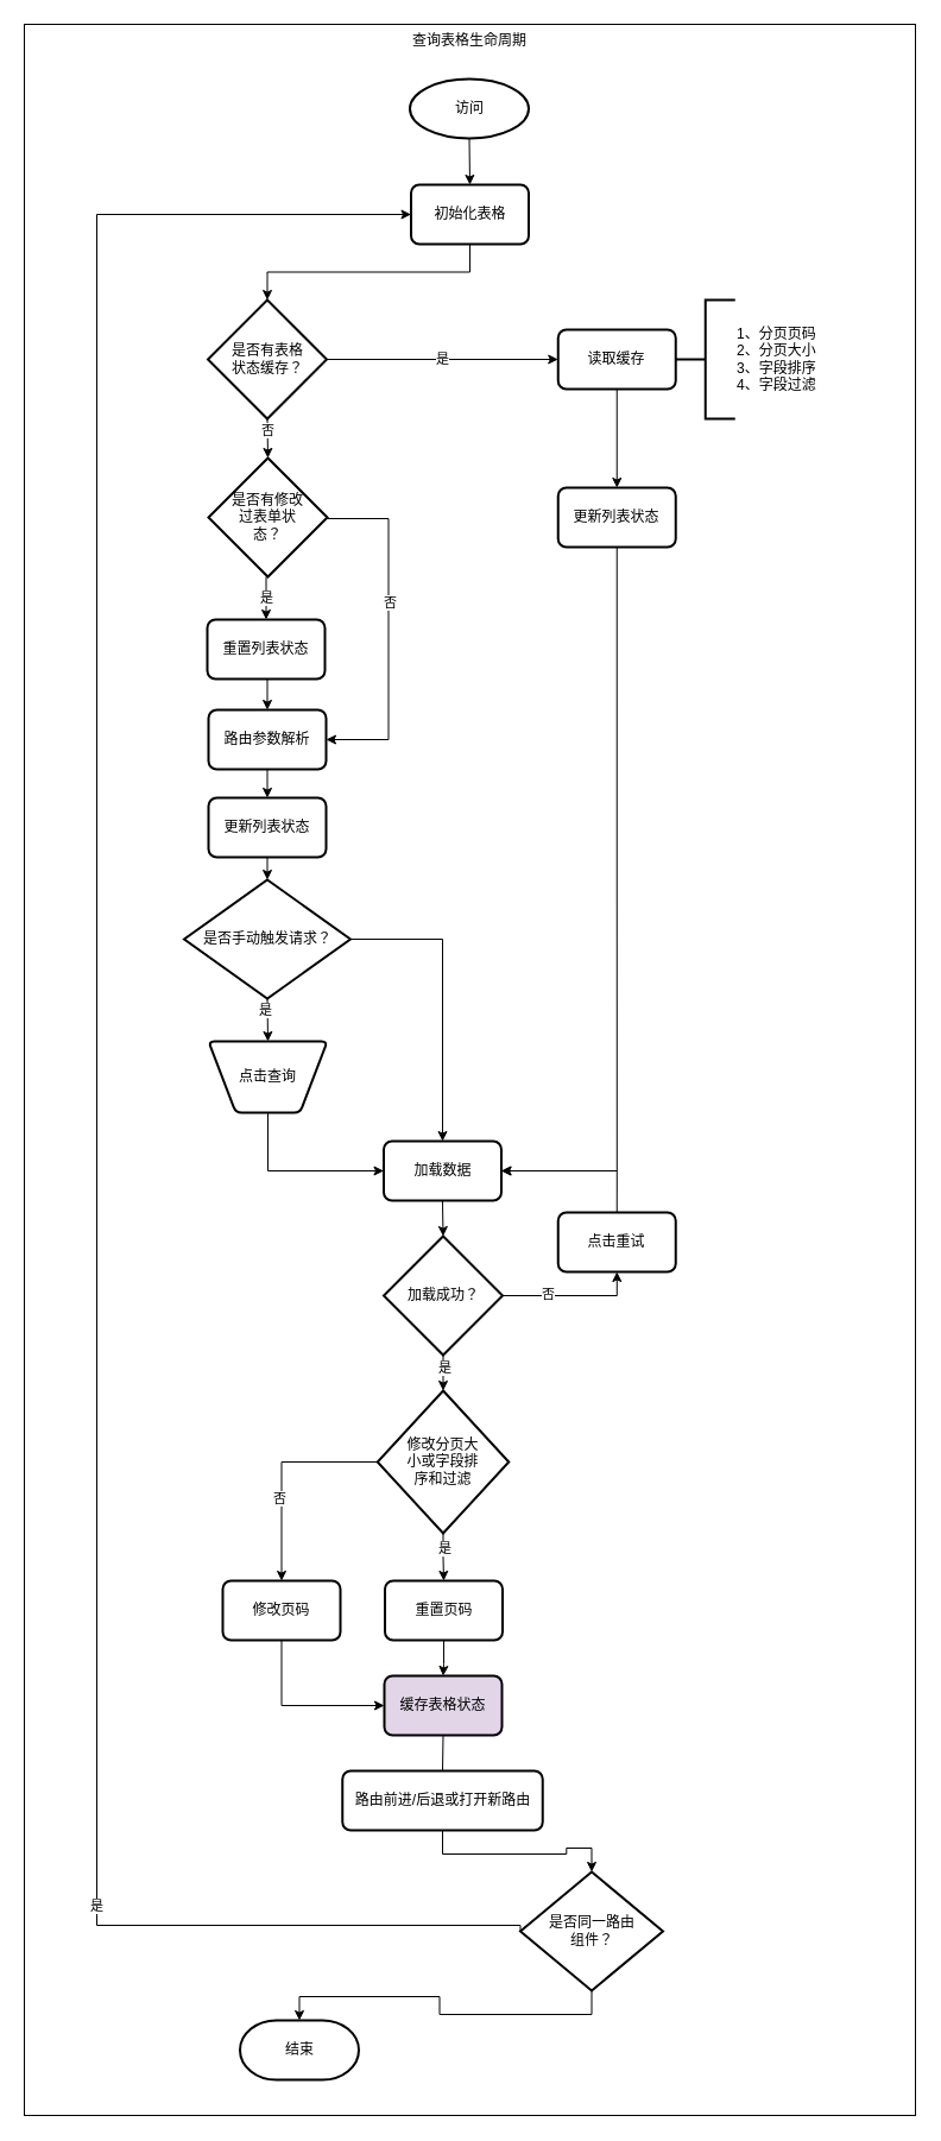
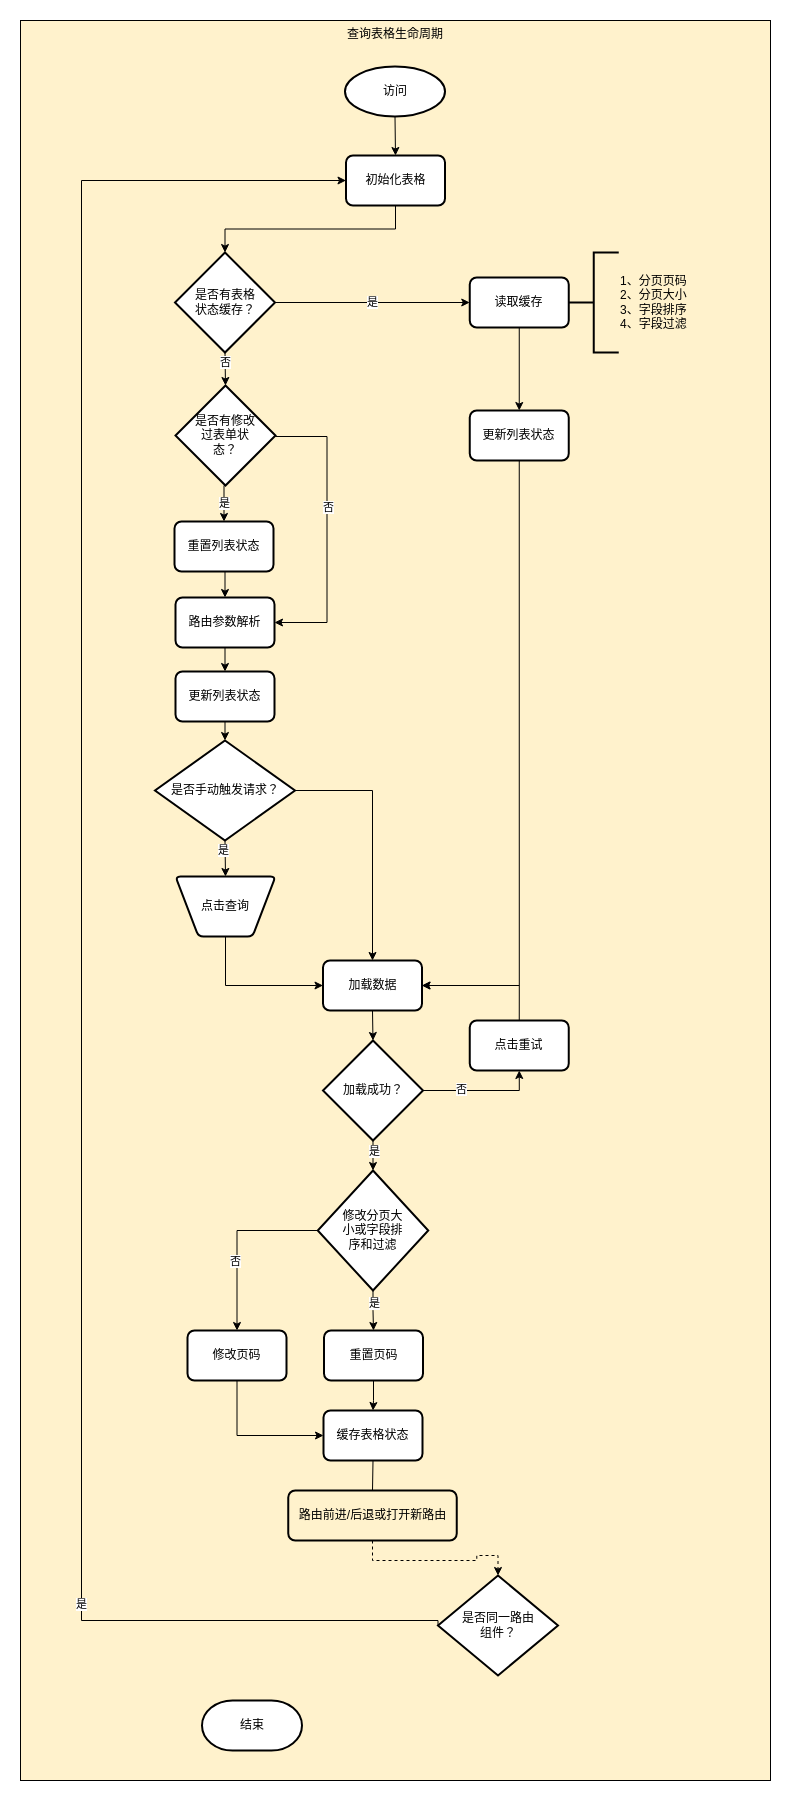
- <mxCell id="58" value="查询表格生命周期" style="rounded=0;whiteSpace=wrap;html=1;verticalAlign=top;" vertex="1" parent="1"><mxGeometry x="20" y="20" width="750" height="1760" as="geometry" /></mxCell>
+ <mxCell id="58" value="查询表格生命周期" style="rounded=0;whiteSpace=wrap;html=1;verticalAlign=top;fillColor=#fff2cc;" vertex="1" parent="1"><mxGeometry x="20" y="20" width="750" height="1760" as="geometry" /></mxCell>
- <mxCell id="107" value="缓存表格状态" style="rounded=1;whiteSpace=wrap;html=1;absoluteArcSize=1;arcSize=14;strokeWidth=2;fillColor=#e1d5e7;" vertex="1" parent="1"><mxGeometry x="323" y="1410" width="99" height="50" as="geometry" /></mxCell>
+ <mxCell id="107" value="缓存表格状态" style="rounded=1;whiteSpace=wrap;html=1;absoluteArcSize=1;arcSize=14;strokeWidth=2;" vertex="1" parent="1"><mxGeometry x="323" y="1410" width="99" height="50" as="geometry" /></mxCell>
- <mxCell id="109" value="路由前进/后退或打开新路由" style="rounded=1;whiteSpace=wrap;html=1;absoluteArcSize=1;arcSize=14;strokeWidth=2;" vertex="1" parent="1"><mxGeometry x="287.75" y="1490" width="168.5" height="50" as="geometry" /></mxCell>
+ <mxCell id="109" value="路由前进/后退或打开新路由" style="rounded=1;whiteSpace=wrap;html=1;absoluteArcSize=1;arcSize=14;strokeWidth=2;fillColor=#fff2cc;" vertex="1" parent="1"><mxGeometry x="287.75" y="1490" width="168.5" height="50" as="geometry" /></mxCell>
- <mxCell id="108" style="edgeStyle=orthogonalEdgeStyle;rounded=0;orthogonalLoop=1;jettySize=auto;html=1;exitX=0.5;exitY=1;exitDx=0;exitDy=0;" edge="1" parent="1" source="109" target="113"><mxGeometry relative="1" as="geometry" /></mxCell>
+ <mxCell id="108" style="edgeStyle=orthogonalEdgeStyle;rounded=0;orthogonalLoop=1;jettySize=auto;html=1;exitX=0.5;exitY=1;exitDx=0;exitDy=0;dashed=1;" edge="1" parent="1" source="109" target="113"><mxGeometry relative="1" as="geometry" /></mxCell>
- <mxCell id="112" style="edgeStyle=orthogonalEdgeStyle;rounded=0;orthogonalLoop=1;jettySize=auto;html=1;exitX=0.5;exitY=1;exitDx=0;exitDy=0;exitPerimeter=0;entryX=0.5;entryY=0;entryDx=0;entryDy=0;entryPerimeter=0;" edge="1" parent="1" source="113" target="114"><mxGeometry relative="1" as="geometry" /></mxCell>
